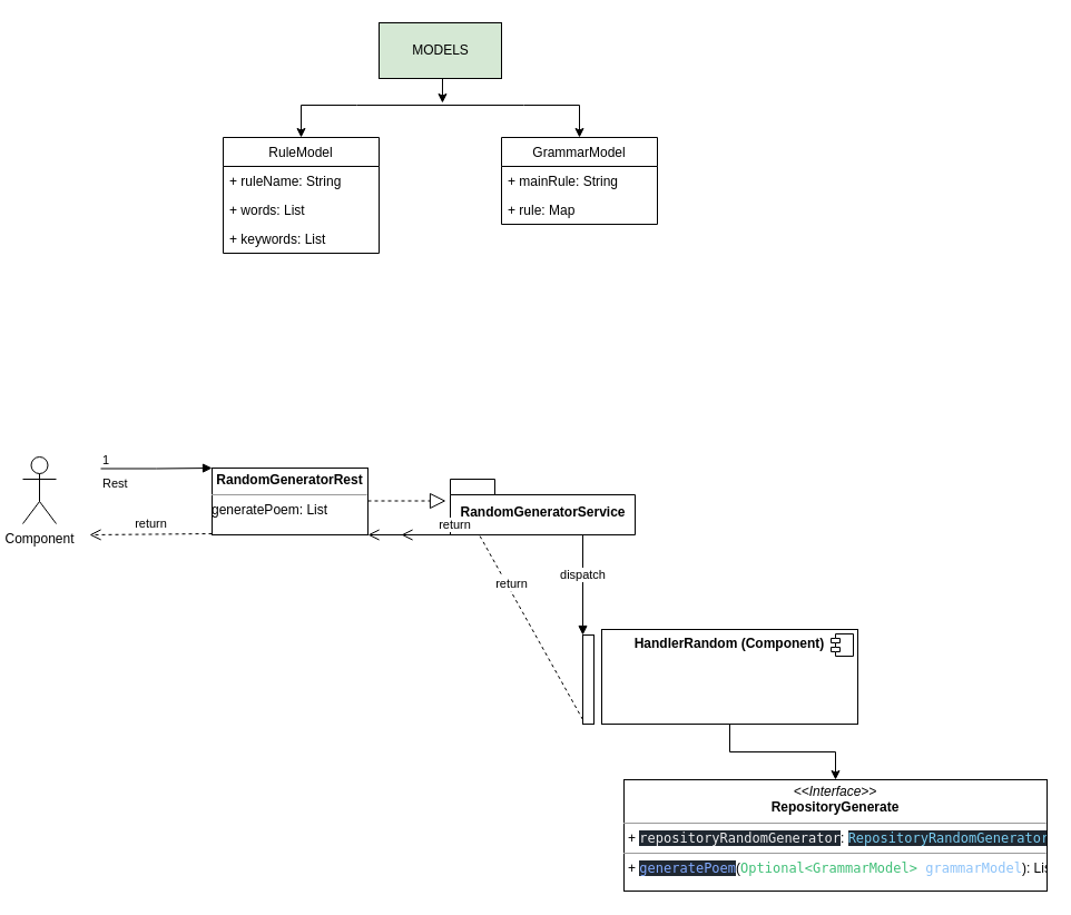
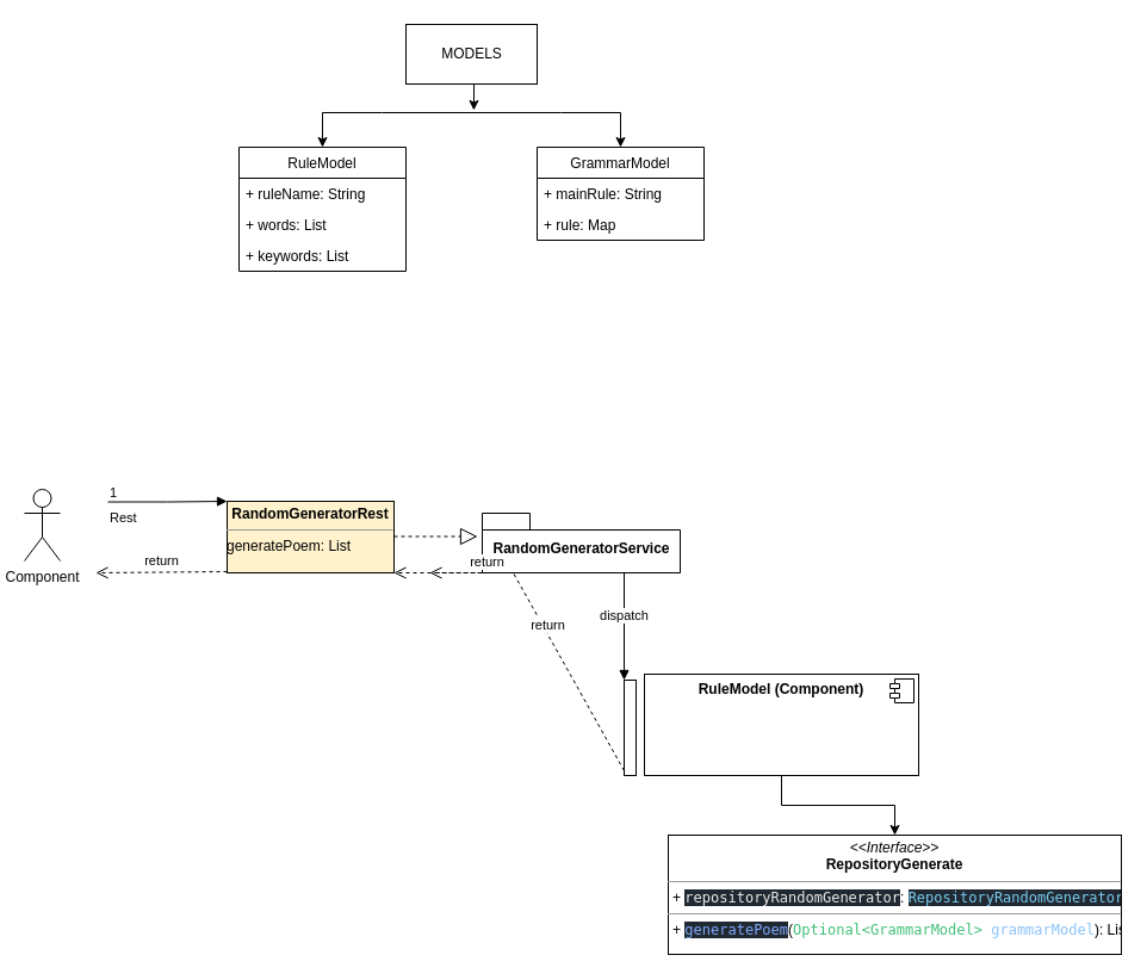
- <mxCell id="10" value="MODELS" style="html=1;fillColor=#d5e8d4;" vertex="1" parent="1"><mxGeometry x="340" y="20" width="110" height="50" as="geometry" /></mxCell>
+ <mxCell id="10" value="MODELS" style="html=1;" vertex="1" parent="1"><mxGeometry x="340" y="20" width="110" height="50" as="geometry" /></mxCell>
- <mxCell id="15" value="&lt;p style=&quot;margin: 0px ; margin-top: 4px ; text-align: center&quot;&gt;&lt;b&gt;RandomGeneratorRest&lt;/b&gt;&lt;/p&gt;&lt;hr size=&quot;1&quot;&gt;&lt;div style=&quot;height: 2px&quot;&gt;generatePoem: List&lt;/div&gt;" style="verticalAlign=top;align=left;overflow=fill;fontSize=12;fontFamily=Helvetica;html=1;" vertex="1" parent="1"><mxGeometry x="190" y="420" width="140" height="60" as="geometry" /></mxCell>
+ <mxCell id="15" value="&lt;p style=&quot;margin: 0px ; margin-top: 4px ; text-align: center&quot;&gt;&lt;b&gt;RandomGeneratorRest&lt;/b&gt;&lt;/p&gt;&lt;hr size=&quot;1&quot;&gt;&lt;div style=&quot;height: 2px&quot;&gt;generatePoem: List&lt;/div&gt;" style="verticalAlign=top;align=left;overflow=fill;fontSize=12;fontFamily=Helvetica;html=1;fillColor=#fff2cc;" vertex="1" parent="1"><mxGeometry x="190" y="420" width="140" height="60" as="geometry" /></mxCell>
- <mxCell id="21" value="return" style="html=1;verticalAlign=bottom;endArrow=open;dashed=0;endSize=8;rounded=0;exitX=0.5;exitY=1;exitDx=0;exitDy=0;exitPerimeter=0;entryX=1;entryY=1;entryDx=0;entryDy=0;" edge="1" parent="1" source="20" target="15"><mxGeometry relative="1" as="geometry"><mxPoint x="484" y="550" as="sourcePoint" /><mxPoint x="487" y="520" as="targetPoint" /><Array as="points" /></mxGeometry></mxCell>
+ <mxCell id="21" value="return" style="html=1;verticalAlign=bottom;endArrow=open;dashed=1;endSize=8;rounded=0;exitX=0.5;exitY=1;exitDx=0;exitDy=0;exitPerimeter=0;entryX=1;entryY=1;entryDx=0;entryDy=0;" edge="1" parent="1" source="20" target="15"><mxGeometry relative="1" as="geometry"><mxPoint x="484" y="550" as="sourcePoint" /><mxPoint x="487" y="520" as="targetPoint" /><Array as="points" /></mxGeometry></mxCell>
- <mxCell id="26" value="&lt;p style=&quot;margin: 0px ; margin-top: 6px ; text-align: center&quot;&gt;&lt;b&gt;HandlerRandom (Component)&lt;/b&gt;&lt;/p&gt;" style="align=left;overflow=fill;html=1;dropTarget=0;" vertex="1" parent="1"><mxGeometry x="540" y="565" width="230" height="85" as="geometry" /></mxCell>
+ <mxCell id="26" value="&lt;p style=&quot;margin: 0px ; margin-top: 6px ; text-align: center&quot;&gt;&lt;b&gt;RuleModel (Component)&lt;/b&gt;&lt;/p&gt;" style="align=left;overflow=fill;html=1;dropTarget=0;" vertex="1" parent="1"><mxGeometry x="540" y="565" width="230" height="85" as="geometry" /></mxCell>
